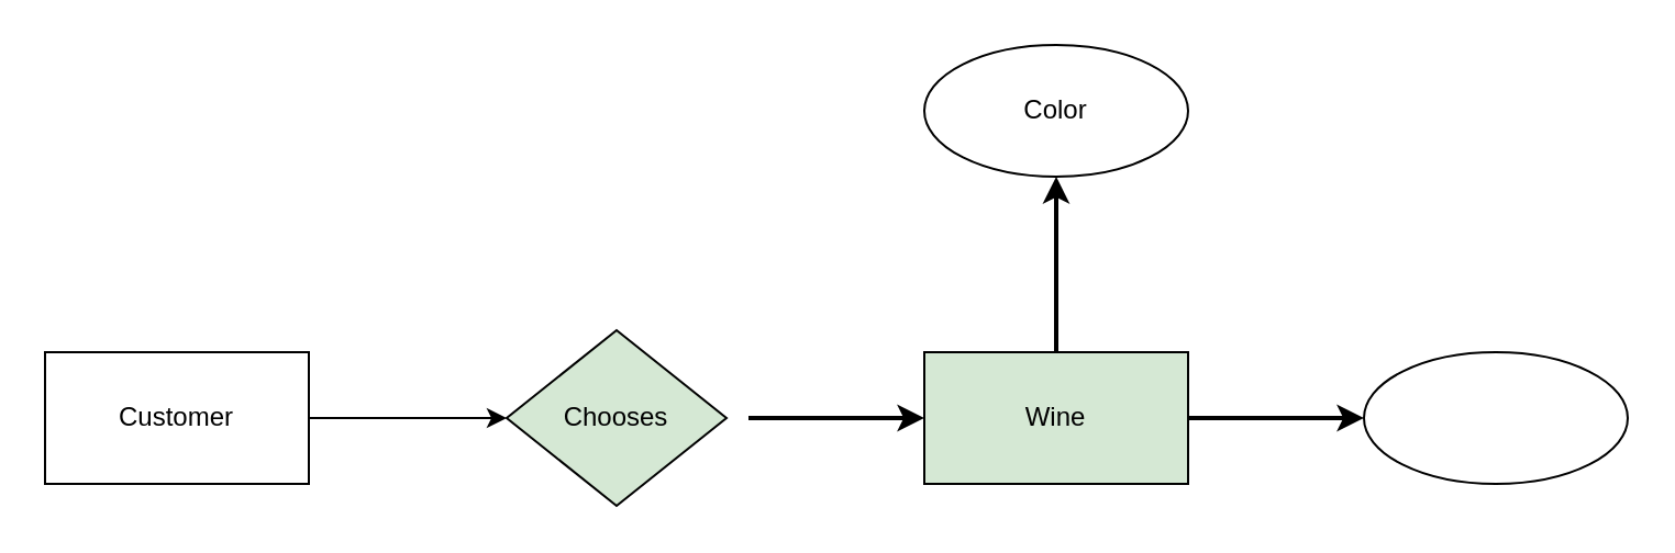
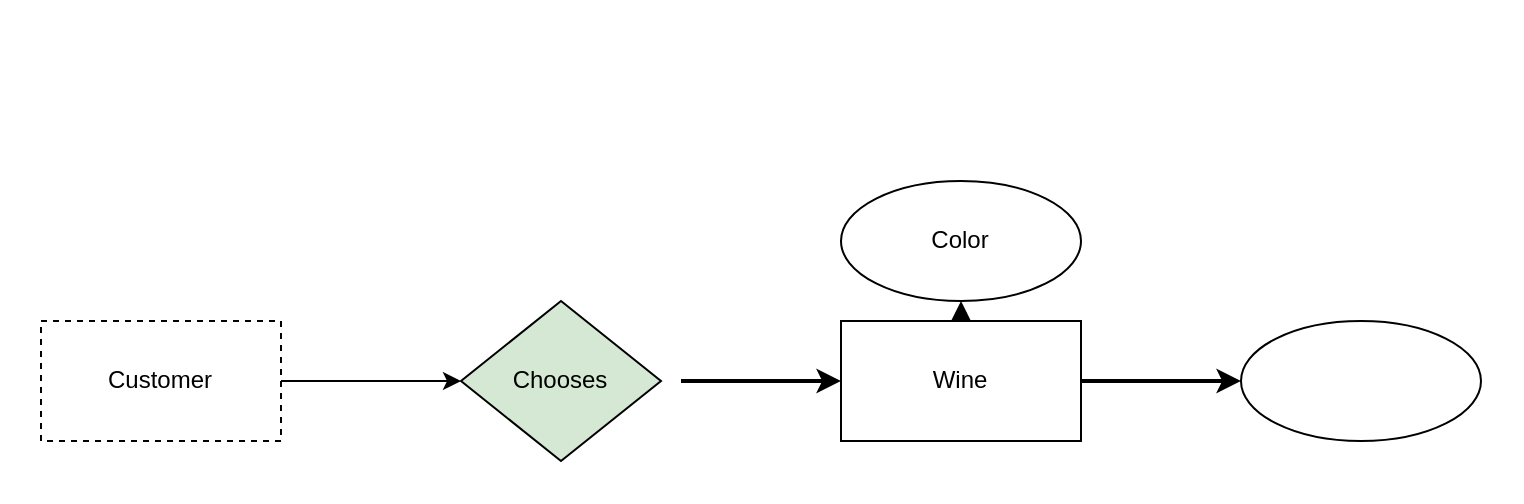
- <mxCell id="9" value="Color" style="ellipse;whiteSpace=wrap;html=1;rounded=0;" vertex="1" parent="1"><mxGeometry x="420" y="20" width="120" height="60" as="geometry" /></mxCell>
+ <mxCell id="9" value="Color" style="ellipse;whiteSpace=wrap;html=1;rounded=0;" vertex="1" parent="1"><mxGeometry x="420" y="90" width="120" height="60" as="geometry" /></mxCell>
- <mxCell id="3" value="Customer" style="rounded=0;whiteSpace=wrap;html=1;" vertex="1" parent="1"><mxGeometry x="20" y="160" width="120" height="60" as="geometry" /></mxCell>
+ <mxCell id="3" value="Customer" style="rounded=0;whiteSpace=wrap;html=1;dashed=1;" vertex="1" parent="1"><mxGeometry x="20" y="160" width="120" height="60" as="geometry" /></mxCell>
- <mxCell id="7" value="Wine" style="whiteSpace=wrap;html=1;rounded=0;fillColor=#d5e8d4;" vertex="1" parent="1"><mxGeometry x="420" y="160" width="120" height="60" as="geometry" /></mxCell>
+ <mxCell id="7" value="Wine" style="whiteSpace=wrap;html=1;rounded=0;" vertex="1" parent="1"><mxGeometry x="420" y="160" width="120" height="60" as="geometry" /></mxCell>
